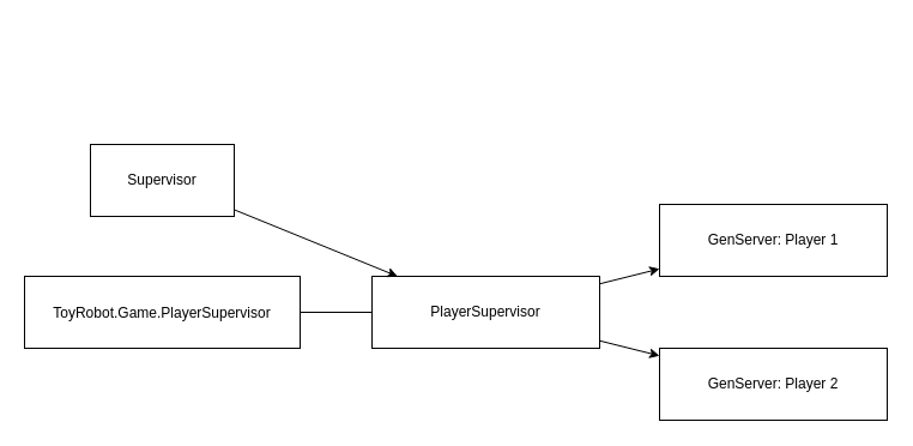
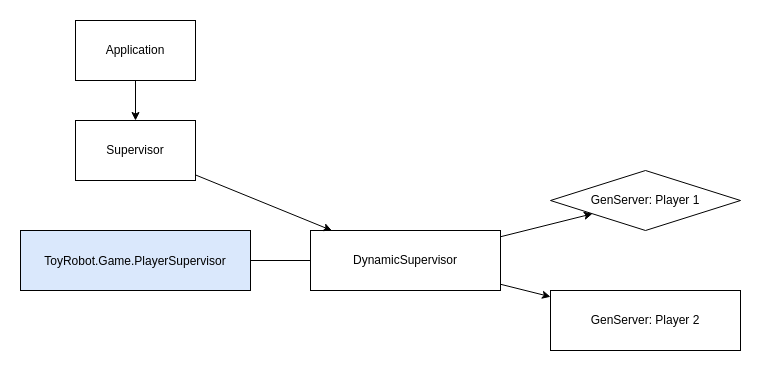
+ <mxCell id="2" value="Application" style="rounded=0;whiteSpace=wrap;html=1;" vertex="1" parent="1"><mxGeometry x="75" y="20" width="120" height="60" as="geometry" /></mxCell>
+ <mxCell id="4" value="" style="endArrow=classic;html=1;rounded=0;" edge="1" parent="1" source="2" target="6"><mxGeometry width="50" height="50" relative="1" as="geometry"><mxPoint x="100" y="110" as="sourcePoint" /><mxPoint x="410" y="200" as="targetPoint" /></mxGeometry></mxCell>
- <mxCell id="9" value="GenServer: Player 1" style="rounded=0;whiteSpace=wrap;html=1;" vertex="1" parent="1"><mxGeometry x="550" y="170" width="190" height="60" as="geometry" /></mxCell>
+ <mxCell id="9" value="GenServer: Player 1" style="rhombus;whiteSpace=wrap;html=1;" vertex="1" parent="1"><mxGeometry x="550" y="170" width="190" height="60" as="geometry" /></mxCell>
- <mxCell id="3" value="&lt;div style=&quot;line-height: 18px;&quot;&gt;ToyRobot.Game.PlayerSupervisor&lt;/div&gt;" style="rounded=0;whiteSpace=wrap;html=1;" vertex="1" parent="1"><mxGeometry x="20" y="230" width="230" height="60" as="geometry" /></mxCell>
+ <mxCell id="3" value="&lt;div style=&quot;line-height: 18px;&quot;&gt;ToyRobot.Game.PlayerSupervisor&lt;/div&gt;" style="rounded=0;whiteSpace=wrap;html=1;fillColor=#dae8fc;" vertex="1" parent="1"><mxGeometry x="20" y="230" width="230" height="60" as="geometry" /></mxCell>
- <mxCell id="5" value="PlayerSupervisor" style="rounded=0;whiteSpace=wrap;html=1;" vertex="1" parent="1"><mxGeometry x="310" y="230" width="190" height="60" as="geometry" /></mxCell>
+ <mxCell id="5" value="DynamicSupervisor" style="rounded=0;whiteSpace=wrap;html=1;" vertex="1" parent="1"><mxGeometry x="310" y="230" width="190" height="60" as="geometry" /></mxCell>
